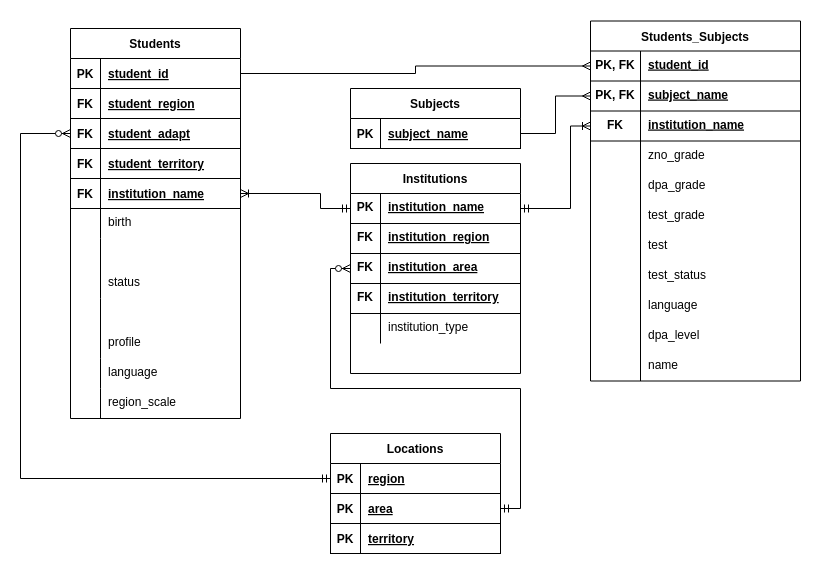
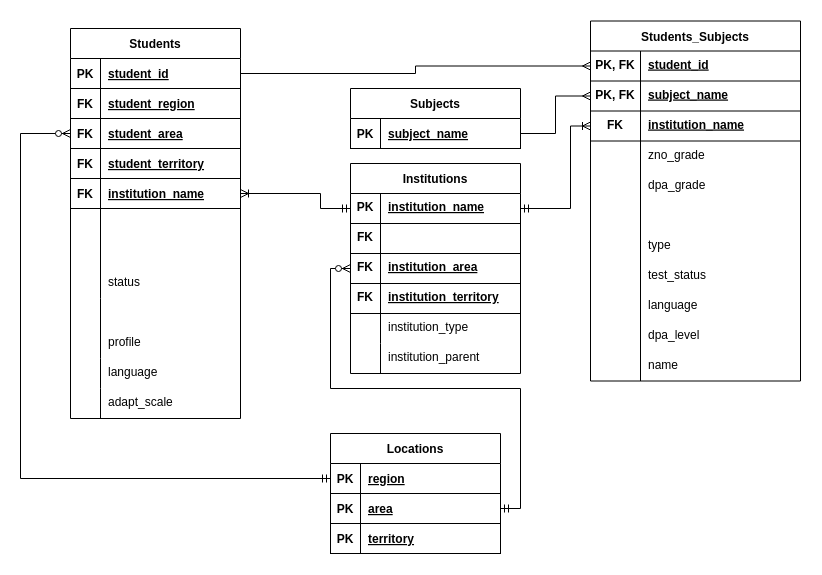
- <mxCell id="11" value="student_adapt" style="shape=partialRectangle;overflow=hidden;connectable=0;fillColor=none;top=0;left=0;bottom=0;right=0;align=left;spacingLeft=6;fontStyle=5;" parent="9" vertex="1"><mxGeometry x="30.0" width="140" height="30" as="geometry" /></mxCell>
+ <mxCell id="11" value="student_area" style="shape=partialRectangle;overflow=hidden;connectable=0;fillColor=none;top=0;left=0;bottom=0;right=0;align=left;spacingLeft=6;fontStyle=5;" parent="9" vertex="1"><mxGeometry x="30.0" width="140" height="30" as="geometry" /></mxCell>
- <mxCell id="66" value="test_grade" style="shape=partialRectangle;overflow=hidden;connectable=0;fillColor=none;top=0;left=0;bottom=0;right=0;align=left;spacingLeft=6;verticalAlign=top;" parent="64" vertex="1"><mxGeometry x="50" width="160" height="30" as="geometry" /></mxCell>
- <mxCell id="20" value="birth" style="shape=partialRectangle;overflow=hidden;connectable=0;fillColor=none;top=0;left=0;bottom=0;right=0;align=left;spacingLeft=6;verticalAlign=top;" parent="18" vertex="1"><mxGeometry x="30.0" width="140" height="30" as="geometry" /></mxCell>
- <mxCell id="89" value="institution_region" style="shape=partialRectangle;overflow=hidden;connectable=0;fillColor=none;top=0;left=0;bottom=0;right=0;align=left;spacingLeft=6;fontStyle=5;verticalAlign=top;" parent="87" vertex="1"><mxGeometry x="30" width="140" height="30" as="geometry" /></mxCell>
- <mxCell id="69" value="test" style="shape=partialRectangle;overflow=hidden;connectable=0;fillColor=none;top=0;left=0;bottom=0;right=0;align=left;spacingLeft=6;verticalAlign=top;" vertex="1" parent="67"><mxGeometry x="50" width="160" height="30" as="geometry" /></mxCell>
+ <mxCell id="69" value="type" style="shape=partialRectangle;overflow=hidden;connectable=0;fillColor=none;top=0;left=0;bottom=0;right=0;align=left;spacingLeft=6;verticalAlign=top;" vertex="1" parent="67"><mxGeometry x="50" width="160" height="30" as="geometry" /></mxCell>
+ <mxCell id="101" value="institution_parent" style="shape=partialRectangle;overflow=hidden;connectable=0;fillColor=none;top=0;left=0;bottom=0;right=0;align=left;spacingLeft=6;verticalAlign=top;" parent="99" vertex="1"><mxGeometry x="30" width="140" height="30" as="geometry" /></mxCell>
- <mxCell id="36" value="region_scale" style="shape=partialRectangle;overflow=hidden;connectable=0;fillColor=none;top=0;left=0;bottom=0;right=0;align=left;spacingLeft=6;verticalAlign=top;" vertex="1" parent="34"><mxGeometry x="30.0" width="140" height="30" as="geometry" /></mxCell>
+ <mxCell id="36" value="adapt_scale" style="shape=partialRectangle;overflow=hidden;connectable=0;fillColor=none;top=0;left=0;bottom=0;right=0;align=left;spacingLeft=6;verticalAlign=top;" vertex="1" parent="34"><mxGeometry x="30.0" width="140" height="30" as="geometry" /></mxCell>
